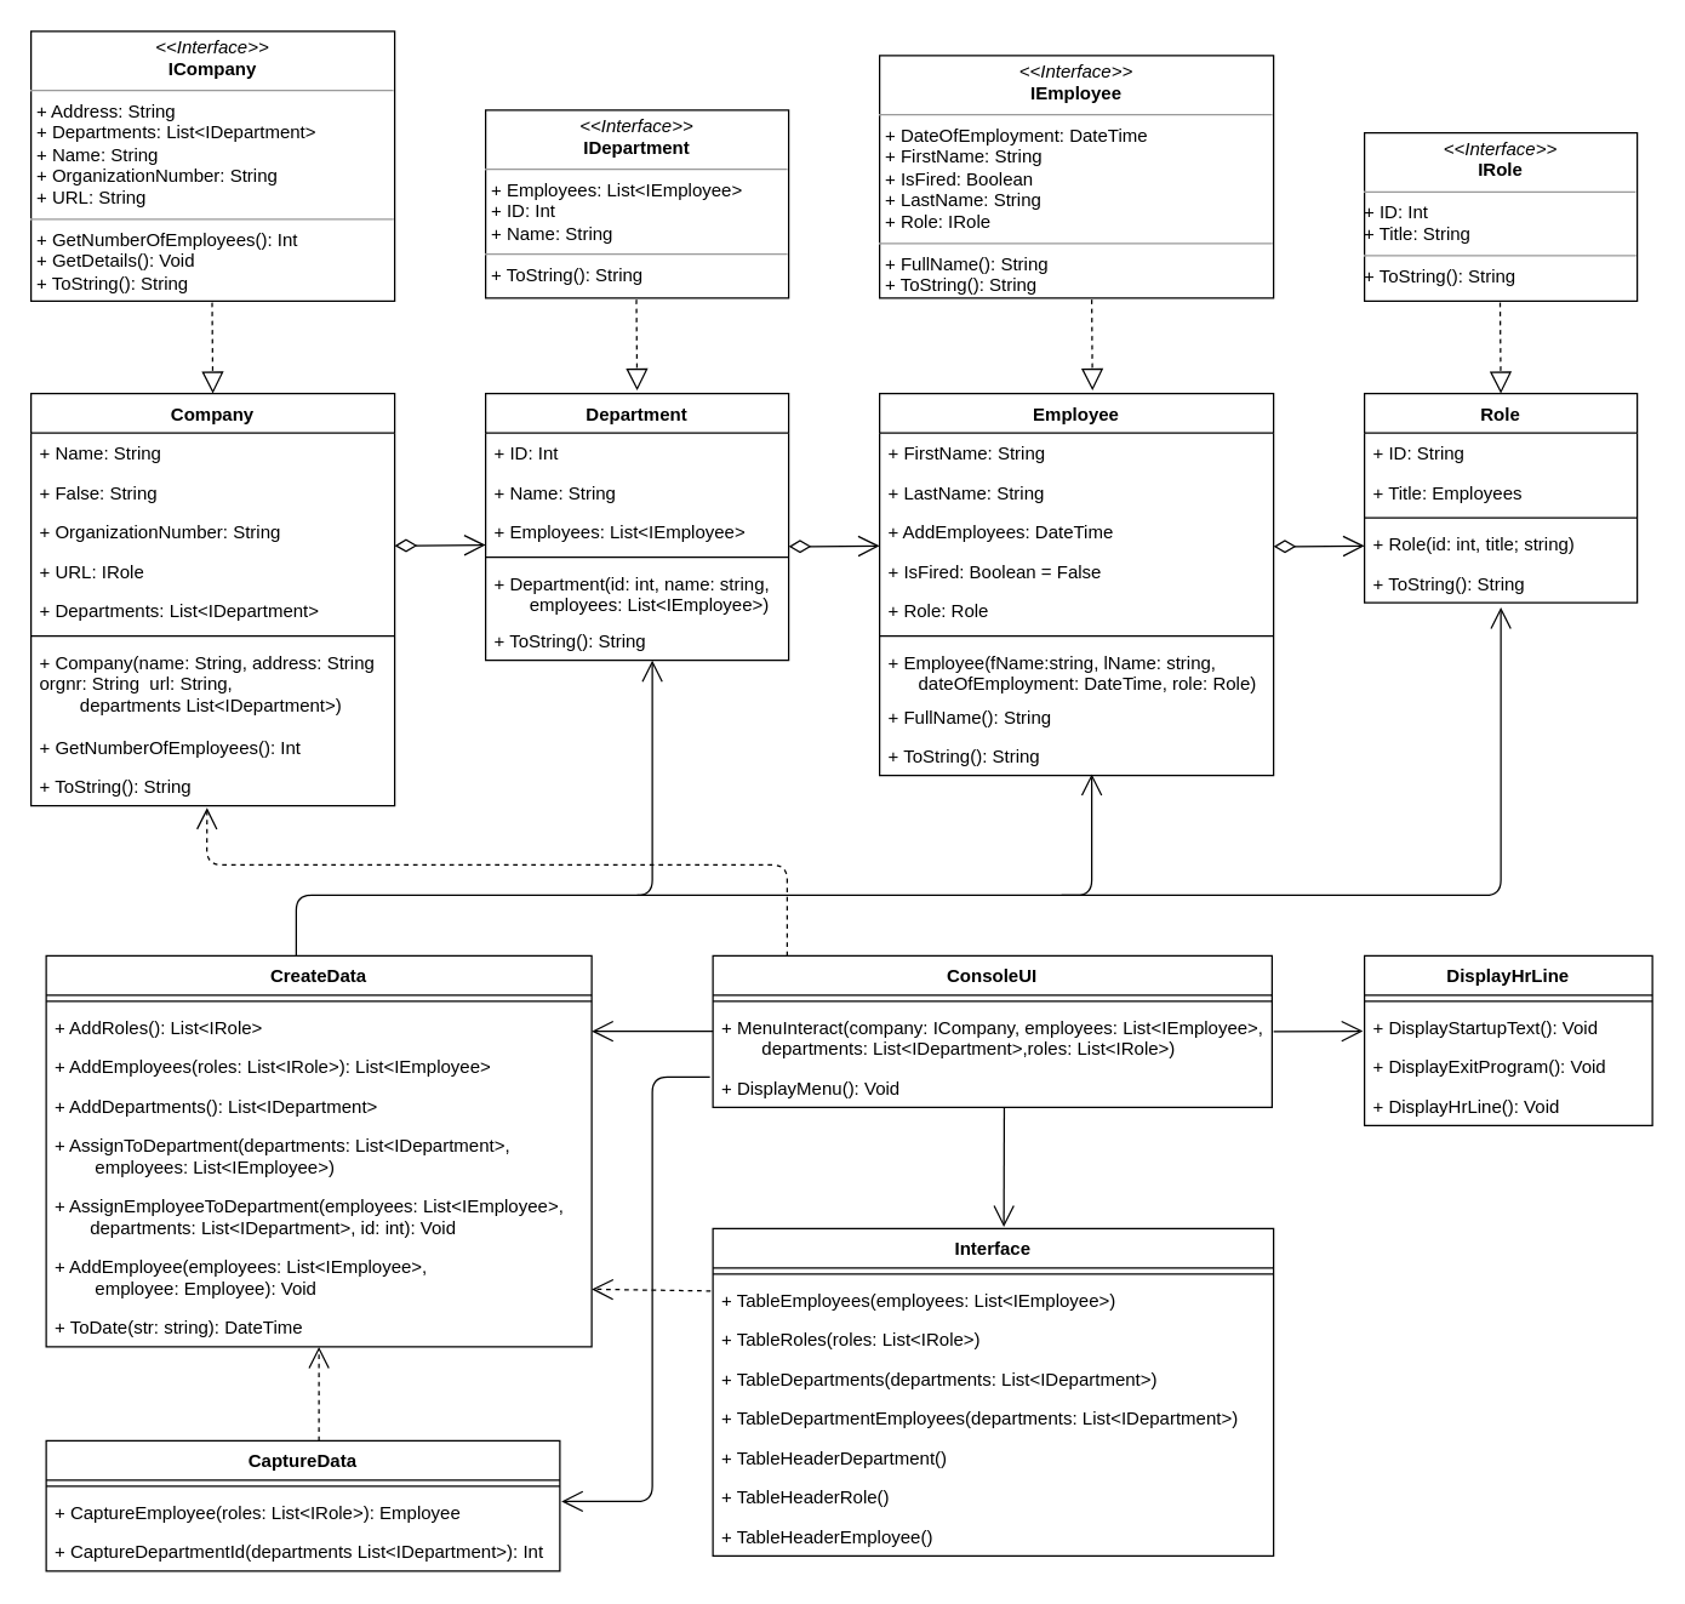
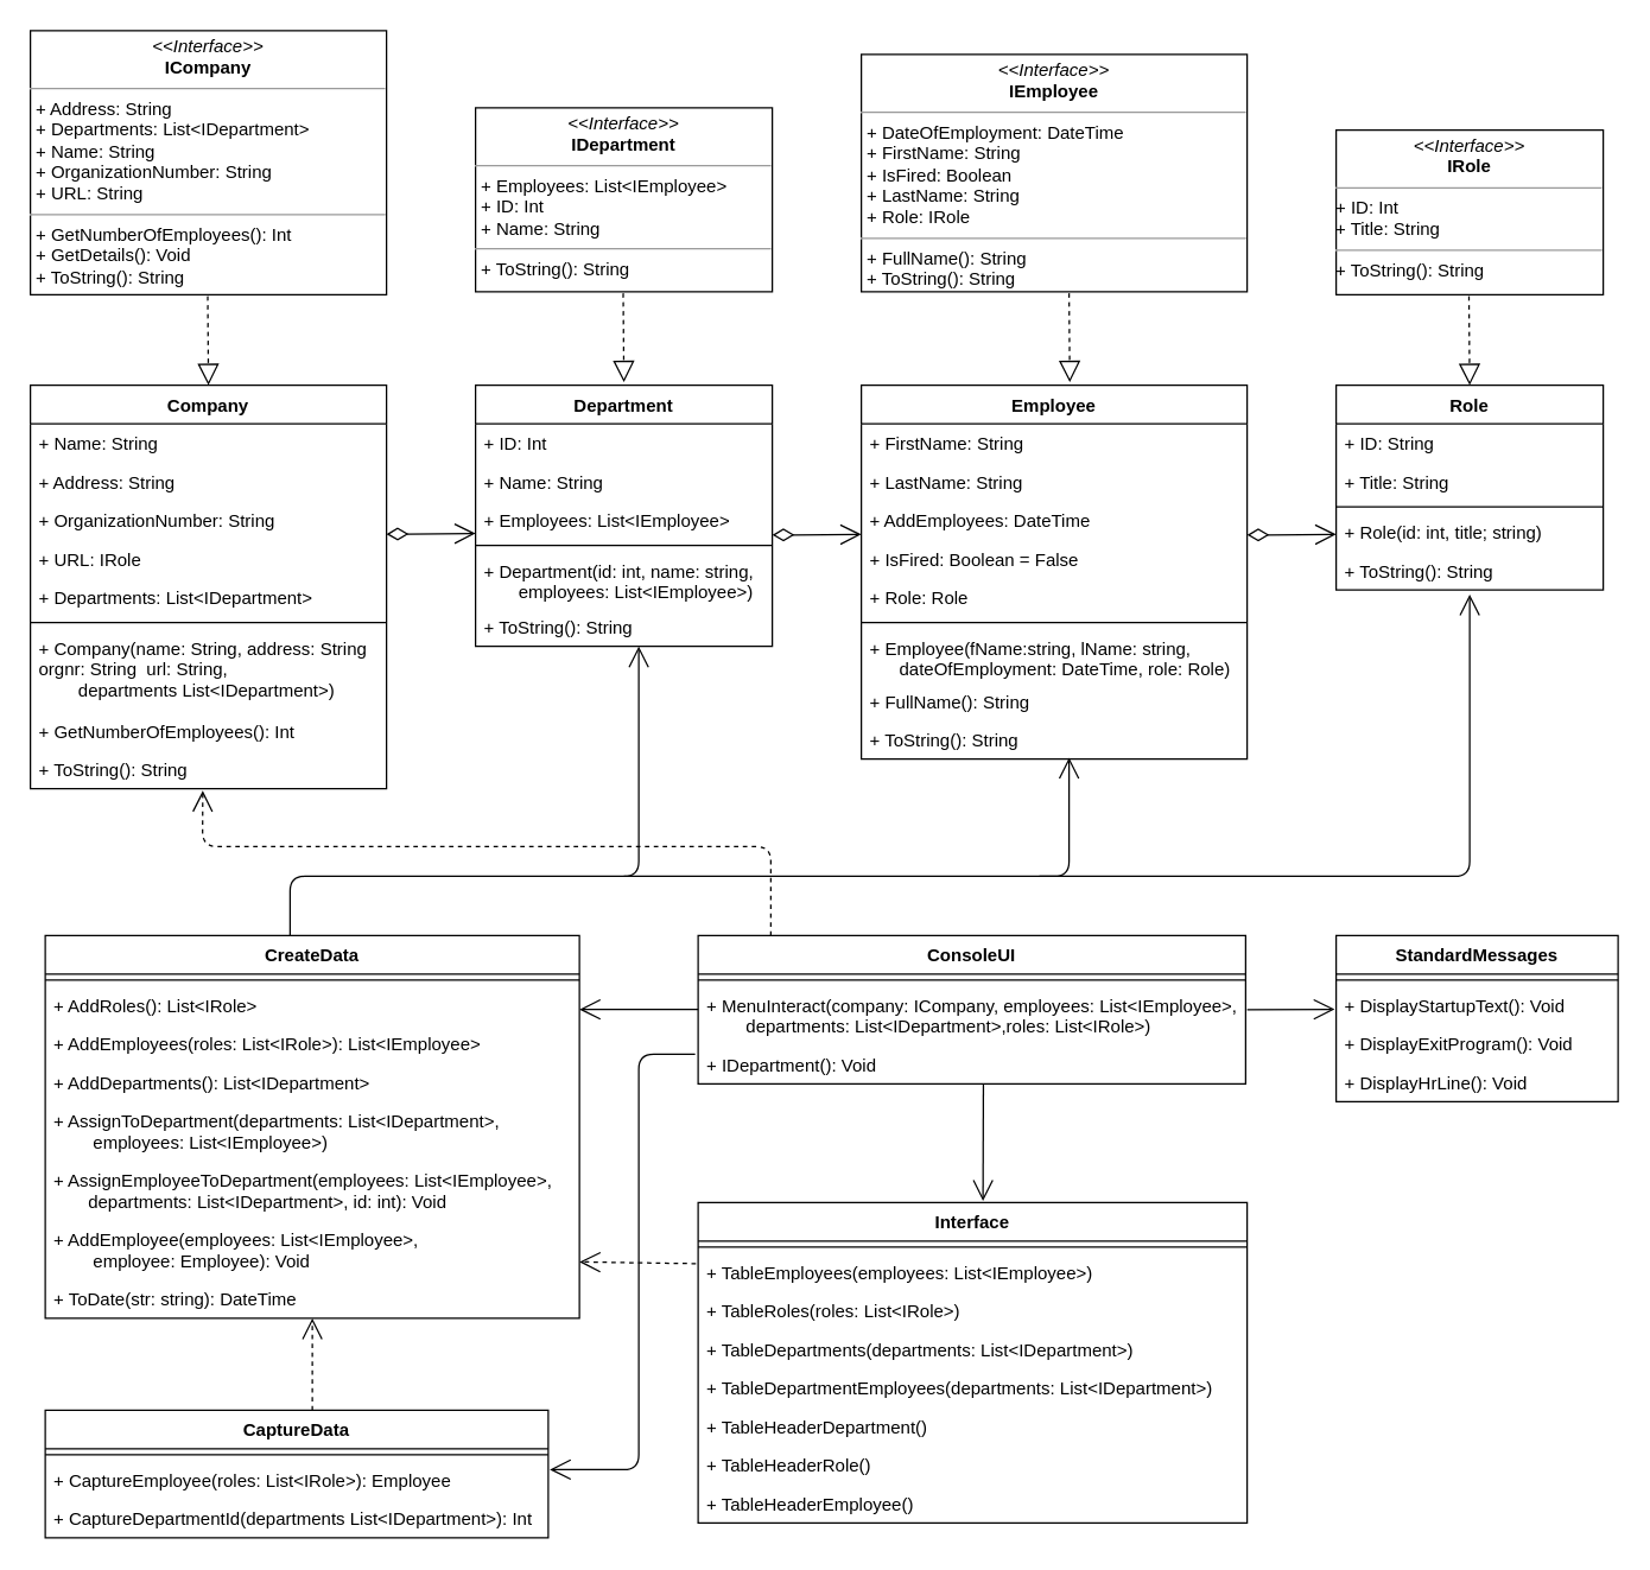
- <mxCell id="61" value="+ False: String" style="text;strokeColor=none;fillColor=none;align=left;verticalAlign=top;spacingLeft=4;spacingRight=4;overflow=hidden;rotatable=0;points=[[0,0.5],[1,0.5]];portConstraint=eastwest;" parent="59" vertex="1"><mxGeometry y="52" width="240" height="26" as="geometry" /></mxCell>
+ <mxCell id="61" value="+ Address: String" style="text;strokeColor=none;fillColor=none;align=left;verticalAlign=top;spacingLeft=4;spacingRight=4;overflow=hidden;rotatable=0;points=[[0,0.5],[1,0.5]];portConstraint=eastwest;" parent="59" vertex="1"><mxGeometry y="52" width="240" height="26" as="geometry" /></mxCell>
- <mxCell id="21" value="+ Title: Employees" style="text;strokeColor=none;fillColor=none;align=left;verticalAlign=top;spacingLeft=4;spacingRight=4;overflow=hidden;rotatable=0;points=[[0,0.5],[1,0.5]];portConstraint=eastwest;" parent="19" vertex="1"><mxGeometry y="52" width="180" height="26" as="geometry" /></mxCell>
+ <mxCell id="21" value="+ Title: String" style="text;strokeColor=none;fillColor=none;align=left;verticalAlign=top;spacingLeft=4;spacingRight=4;overflow=hidden;rotatable=0;points=[[0,0.5],[1,0.5]];portConstraint=eastwest;" parent="19" vertex="1"><mxGeometry y="52" width="180" height="26" as="geometry" /></mxCell>
- <mxCell id="25" value="DisplayHrLine" style="swimlane;fontStyle=1;align=center;verticalAlign=top;childLayout=stackLayout;horizontal=1;startSize=26;horizontalStack=0;resizeParent=1;resizeParentMax=0;resizeLast=0;collapsible=1;marginBottom=0;" parent="1" vertex="1"><mxGeometry x="900" y="630" width="190" height="112" as="geometry" /></mxCell>
+ <mxCell id="25" value="StandardMessages" style="swimlane;fontStyle=1;align=center;verticalAlign=top;childLayout=stackLayout;horizontal=1;startSize=26;horizontalStack=0;resizeParent=1;resizeParentMax=0;resizeLast=0;collapsible=1;marginBottom=0;" parent="1" vertex="1"><mxGeometry x="900" y="630" width="190" height="112" as="geometry" /></mxCell>
- <mxCell id="33" value="+ DisplayMenu(): Void" style="text;strokeColor=none;fillColor=none;align=left;verticalAlign=top;spacingLeft=4;spacingRight=4;overflow=hidden;rotatable=0;points=[[0,0.5],[1,0.5]];portConstraint=eastwest;" parent="30" vertex="1"><mxGeometry y="74" width="369" height="26" as="geometry" /></mxCell>
+ <mxCell id="33" value="+ IDepartment(): Void" style="text;strokeColor=none;fillColor=none;align=left;verticalAlign=top;spacingLeft=4;spacingRight=4;overflow=hidden;rotatable=0;points=[[0,0.5],[1,0.5]];portConstraint=eastwest;" parent="30" vertex="1"><mxGeometry y="74" width="369" height="26" as="geometry" /></mxCell>
